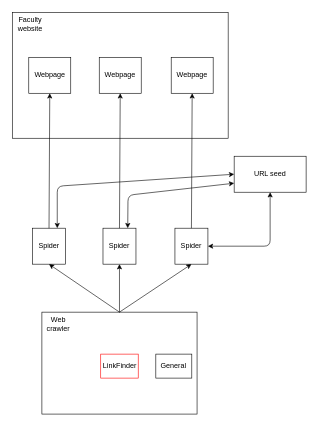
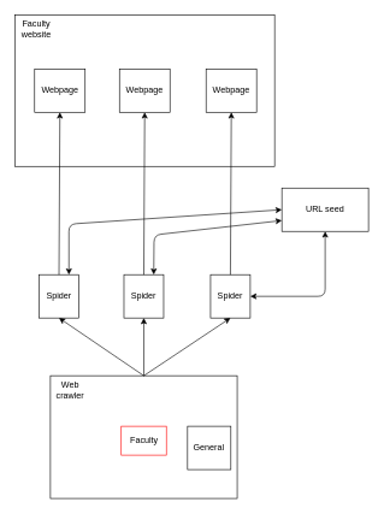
- <mxCell id="22" value="LinkFinder" style="rounded=0;whiteSpace=wrap;html=1;strokeColor=#FF0000;" vertex="1" parent="1"><mxGeometry x="167.5" y="590" width="62.5" height="40" as="geometry" /></mxCell>
+ <mxCell id="22" value="Faculty" style="rounded=0;whiteSpace=wrap;html=1;strokeColor=#FF0000;" vertex="1" parent="1"><mxGeometry x="167.5" y="590" width="62.5" height="40" as="geometry" /></mxCell>
- <mxCell id="21" value="General" style="rounded=0;whiteSpace=wrap;html=1;" vertex="1" parent="1"><mxGeometry x="259.38" y="590" width="60" height="40" as="geometry" /></mxCell>
+ <mxCell id="21" value="General" style="rounded=0;whiteSpace=wrap;html=1;" vertex="1" parent="1"><mxGeometry x="259.38" y="590" width="60" height="60" as="geometry" /></mxCell>
